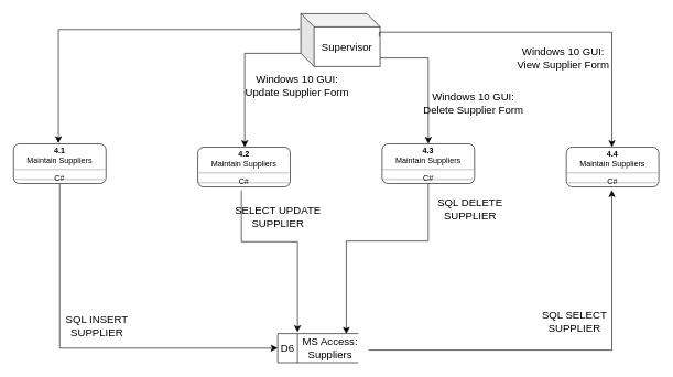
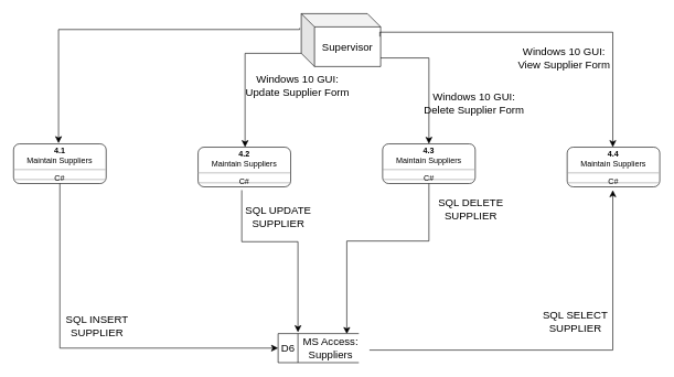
- <mxCell id="19" value="&lt;div&gt;SELECT UPDATE&lt;br&gt;&lt;/div&gt;SUPPLIER" style="text;html=1;align=center;verticalAlign=middle;resizable=0;points=[];autosize=1;strokeColor=none;fillColor=none;fontSize=16;" parent="1" vertex="1"><mxGeometry x="361" y="302" width="118" height="50" as="geometry" /></mxCell>
+ <mxCell id="19" value="&lt;div&gt;SQL UPDATE&lt;br&gt;&lt;/div&gt;SUPPLIER" style="text;html=1;align=center;verticalAlign=middle;resizable=0;points=[];autosize=1;strokeColor=none;fillColor=none;fontSize=16;" parent="1" vertex="1"><mxGeometry x="361" y="302" width="118" height="50" as="geometry" /></mxCell>
